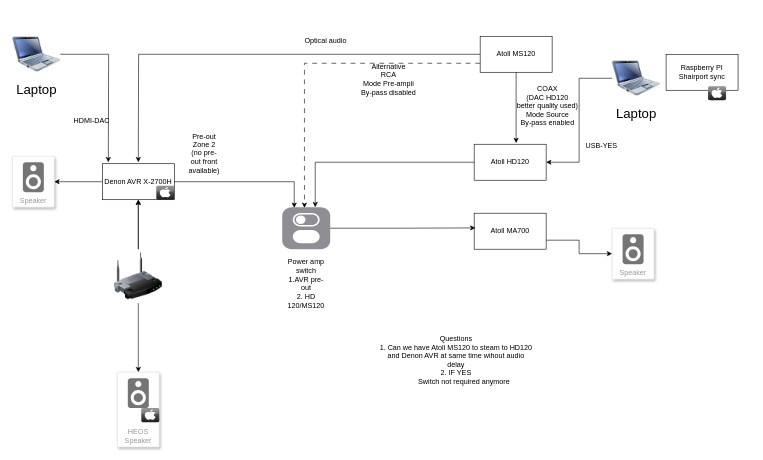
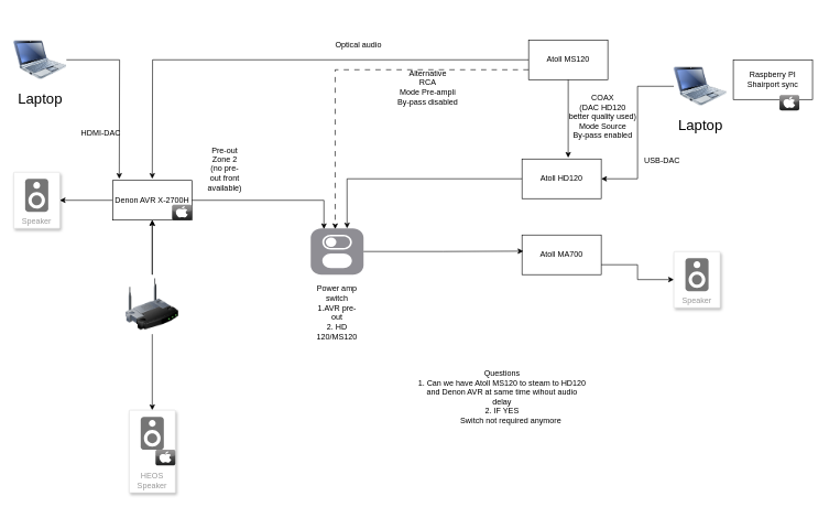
- <mxCell id="40" value="USB-YES" style="text;strokeColor=none;align=center;fillColor=none;html=1;verticalAlign=middle;whiteSpace=wrap;rounded=0;" vertex="1" parent="1"><mxGeometry x="950" y="230" width="105" height="26.7" as="geometry" /></mxCell>
+ <mxCell id="40" value="USB-DAC" style="text;strokeColor=none;align=center;fillColor=none;html=1;verticalAlign=middle;whiteSpace=wrap;rounded=0;" vertex="1" parent="1"><mxGeometry x="950" y="230" width="105" height="26.7" as="geometry" /></mxCell>
